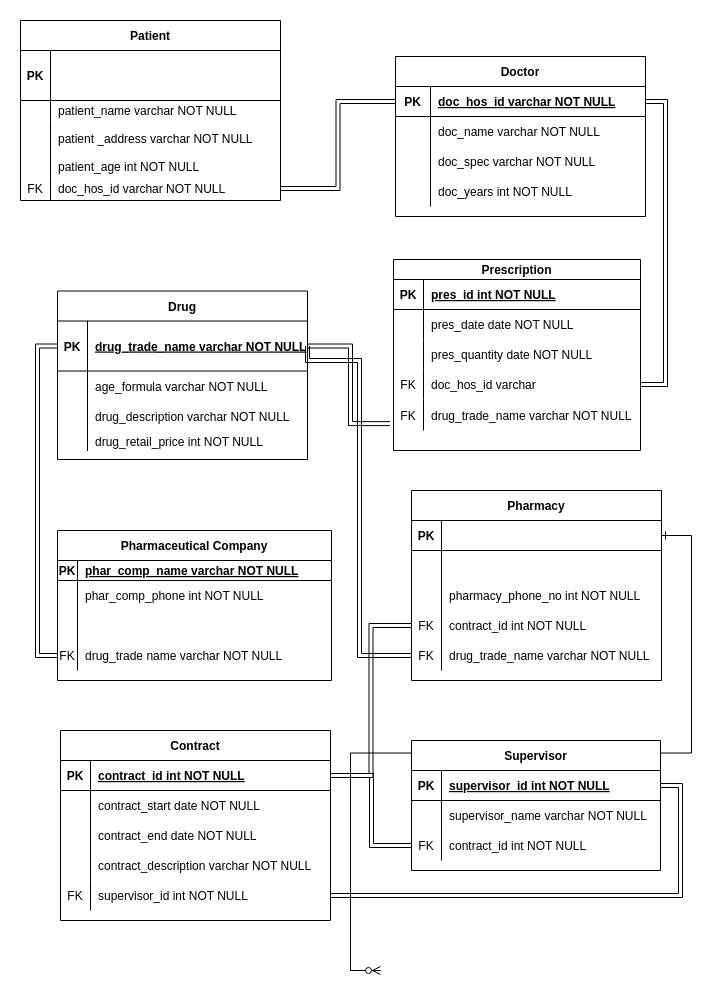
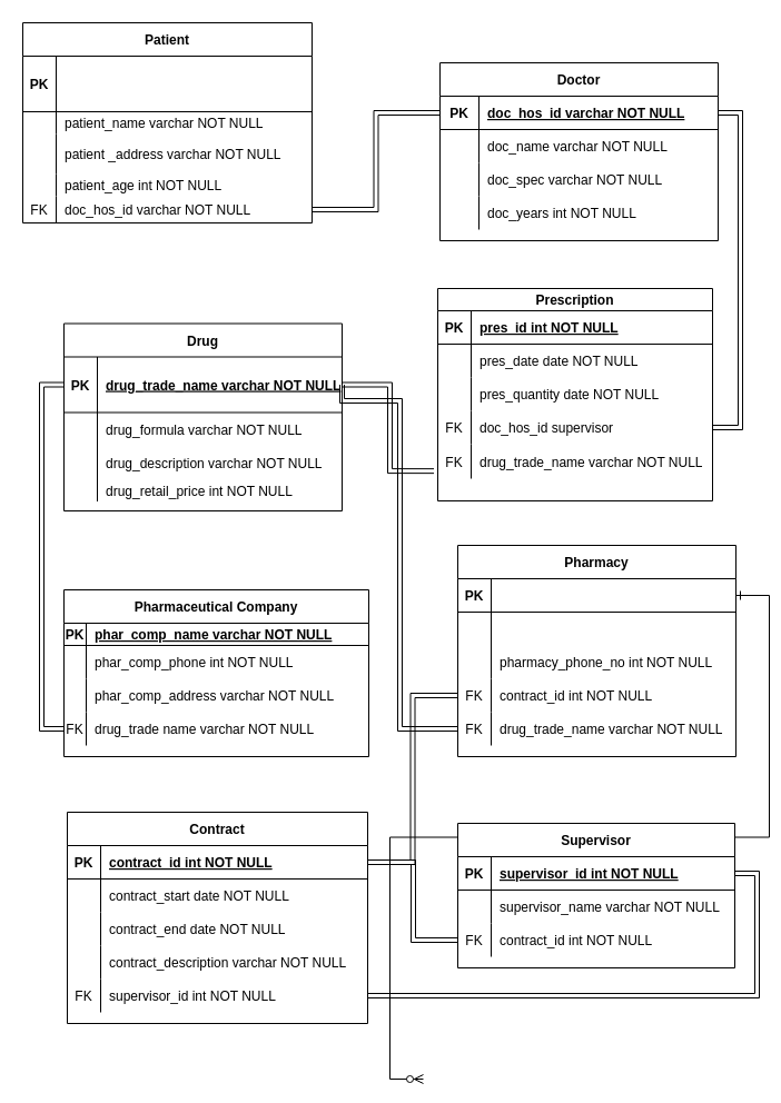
- <mxCell id="43" value="doc_hos_id varchar" style="shape=partialRectangle;overflow=hidden;connectable=0;fillColor=none;top=0;left=0;bottom=0;right=0;align=left;spacingLeft=6;labelBackgroundColor=none;" parent="41" vertex="1"><mxGeometry x="30" width="217" height="30" as="geometry"><mxRectangle width="217" height="30" as="alternateBounds" /></mxGeometry></mxCell>
+ <mxCell id="43" value="doc_hos_id supervisor" style="shape=partialRectangle;overflow=hidden;connectable=0;fillColor=none;top=0;left=0;bottom=0;right=0;align=left;spacingLeft=6;labelBackgroundColor=none;" parent="41" vertex="1"><mxGeometry x="30" width="217" height="30" as="geometry"><mxRectangle width="217" height="30" as="alternateBounds" /></mxGeometry></mxCell>
- <mxCell id="54" value="age_formula varchar NOT NULL" style="shape=partialRectangle;overflow=hidden;connectable=0;fillColor=none;top=0;left=0;bottom=0;right=0;align=left;spacingLeft=6;" parent="52" vertex="1"><mxGeometry x="30" width="220" height="30" as="geometry"><mxRectangle width="220" height="30" as="alternateBounds" /></mxGeometry></mxCell>
+ <mxCell id="54" value="drug_formula varchar NOT NULL" style="shape=partialRectangle;overflow=hidden;connectable=0;fillColor=none;top=0;left=0;bottom=0;right=0;align=left;spacingLeft=6;" parent="52" vertex="1"><mxGeometry x="30" width="220" height="30" as="geometry"><mxRectangle width="220" height="30" as="alternateBounds" /></mxGeometry></mxCell>
+ <mxCell id="70" value="phar_comp_address varchar NOT NULL" style="shape=partialRectangle;overflow=hidden;connectable=0;fillColor=none;top=0;left=0;bottom=0;right=0;align=left;spacingLeft=6;" parent="68" vertex="1"><mxGeometry x="20" width="254" height="30" as="geometry"><mxRectangle width="254" height="30" as="alternateBounds" /></mxGeometry></mxCell>
